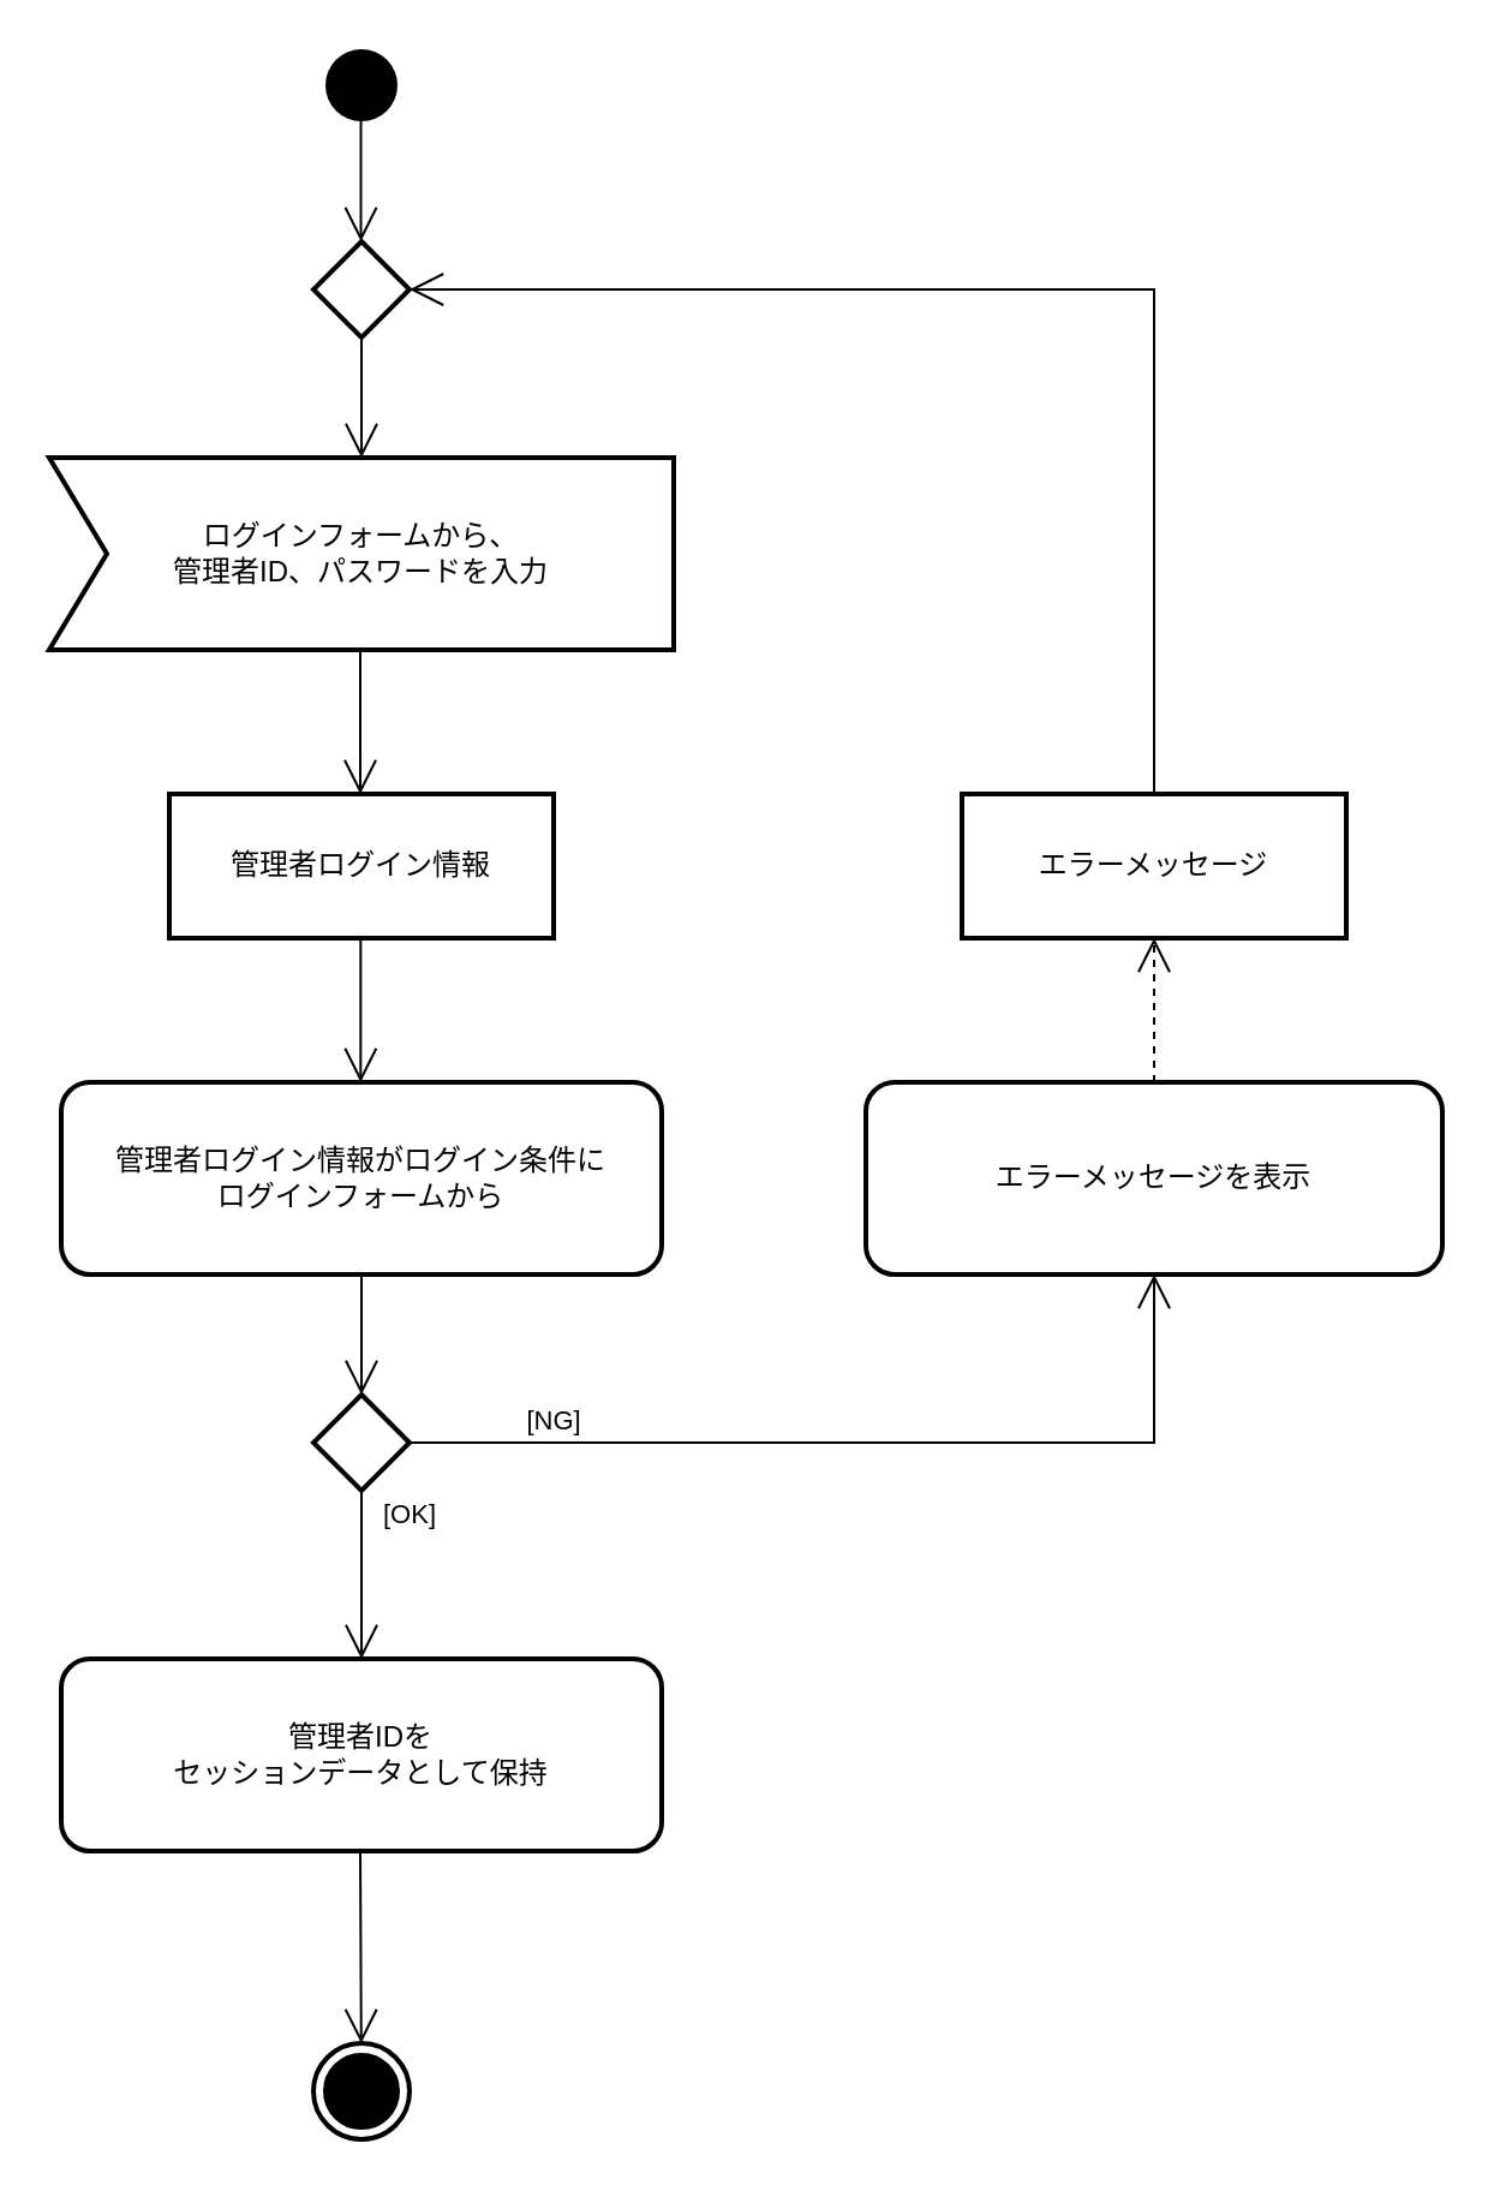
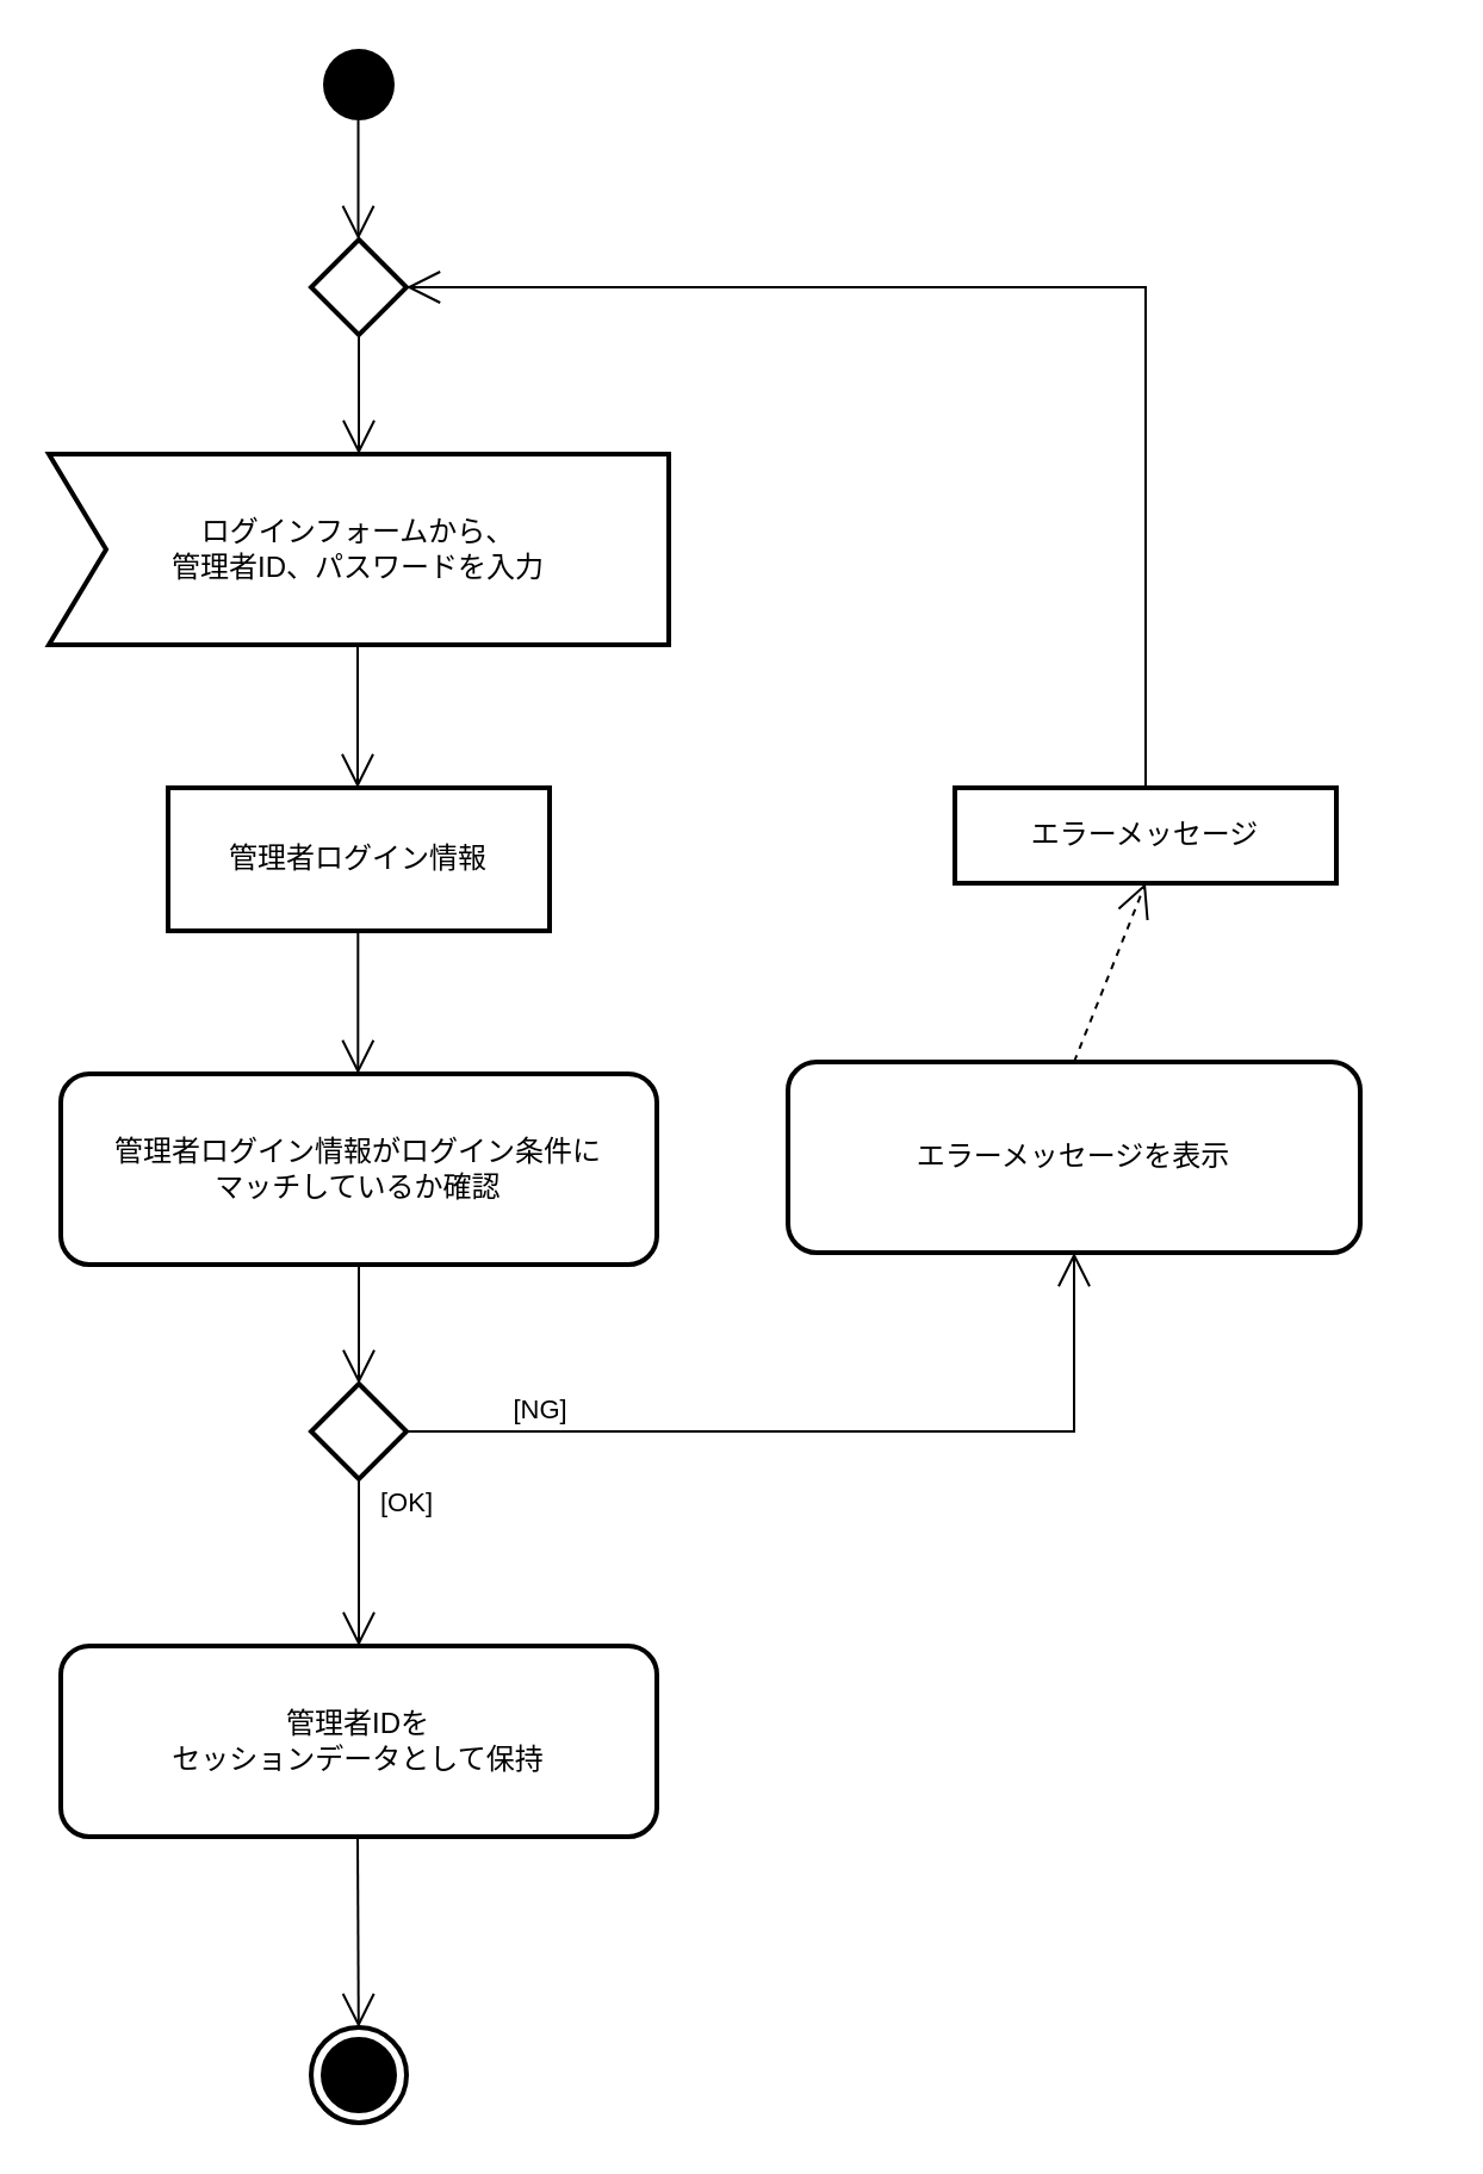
- <mxCell id="15" value="エラーメッセージ" style="shape=rect;html=1;whiteSpace=wrap;align=center;strokeWidth=2;" parent="1" vertex="1"><mxGeometry x="400" y="330" width="160" height="60" as="geometry" /></mxCell>
+ <mxCell id="15" value="エラーメッセージ" style="shape=rect;html=1;whiteSpace=wrap;align=center;strokeWidth=2;" parent="1" vertex="1"><mxGeometry x="400" y="330" width="160" height="40" as="geometry" /></mxCell>
- <mxCell id="4" value="管理者ログイン情報がログイン条件に&lt;br&gt;ログインフォームから" style="shape=rect;html=1;rounded=1;whiteSpace=wrap;align=center;strokeWidth=2;" parent="1" vertex="1"><mxGeometry x="25" y="450" width="250" height="80" as="geometry" /></mxCell>
+ <mxCell id="4" value="管理者ログイン情報がログイン条件に&lt;br&gt;マッチしているか確認" style="shape=rect;html=1;rounded=1;whiteSpace=wrap;align=center;strokeWidth=2;" parent="1" vertex="1"><mxGeometry x="25" y="450" width="250" height="80" as="geometry" /></mxCell>
- <mxCell id="14" value="エラーメッセージを表示" style="shape=rect;html=1;rounded=1;whiteSpace=wrap;align=center;strokeWidth=2;" parent="1" vertex="1"><mxGeometry x="360" y="450" width="240" height="80" as="geometry" /></mxCell>
+ <mxCell id="14" value="エラーメッセージを表示" style="shape=rect;html=1;rounded=1;whiteSpace=wrap;align=center;strokeWidth=2;" parent="1" vertex="1"><mxGeometry x="330" y="445" width="240" height="80" as="geometry" /></mxCell>
